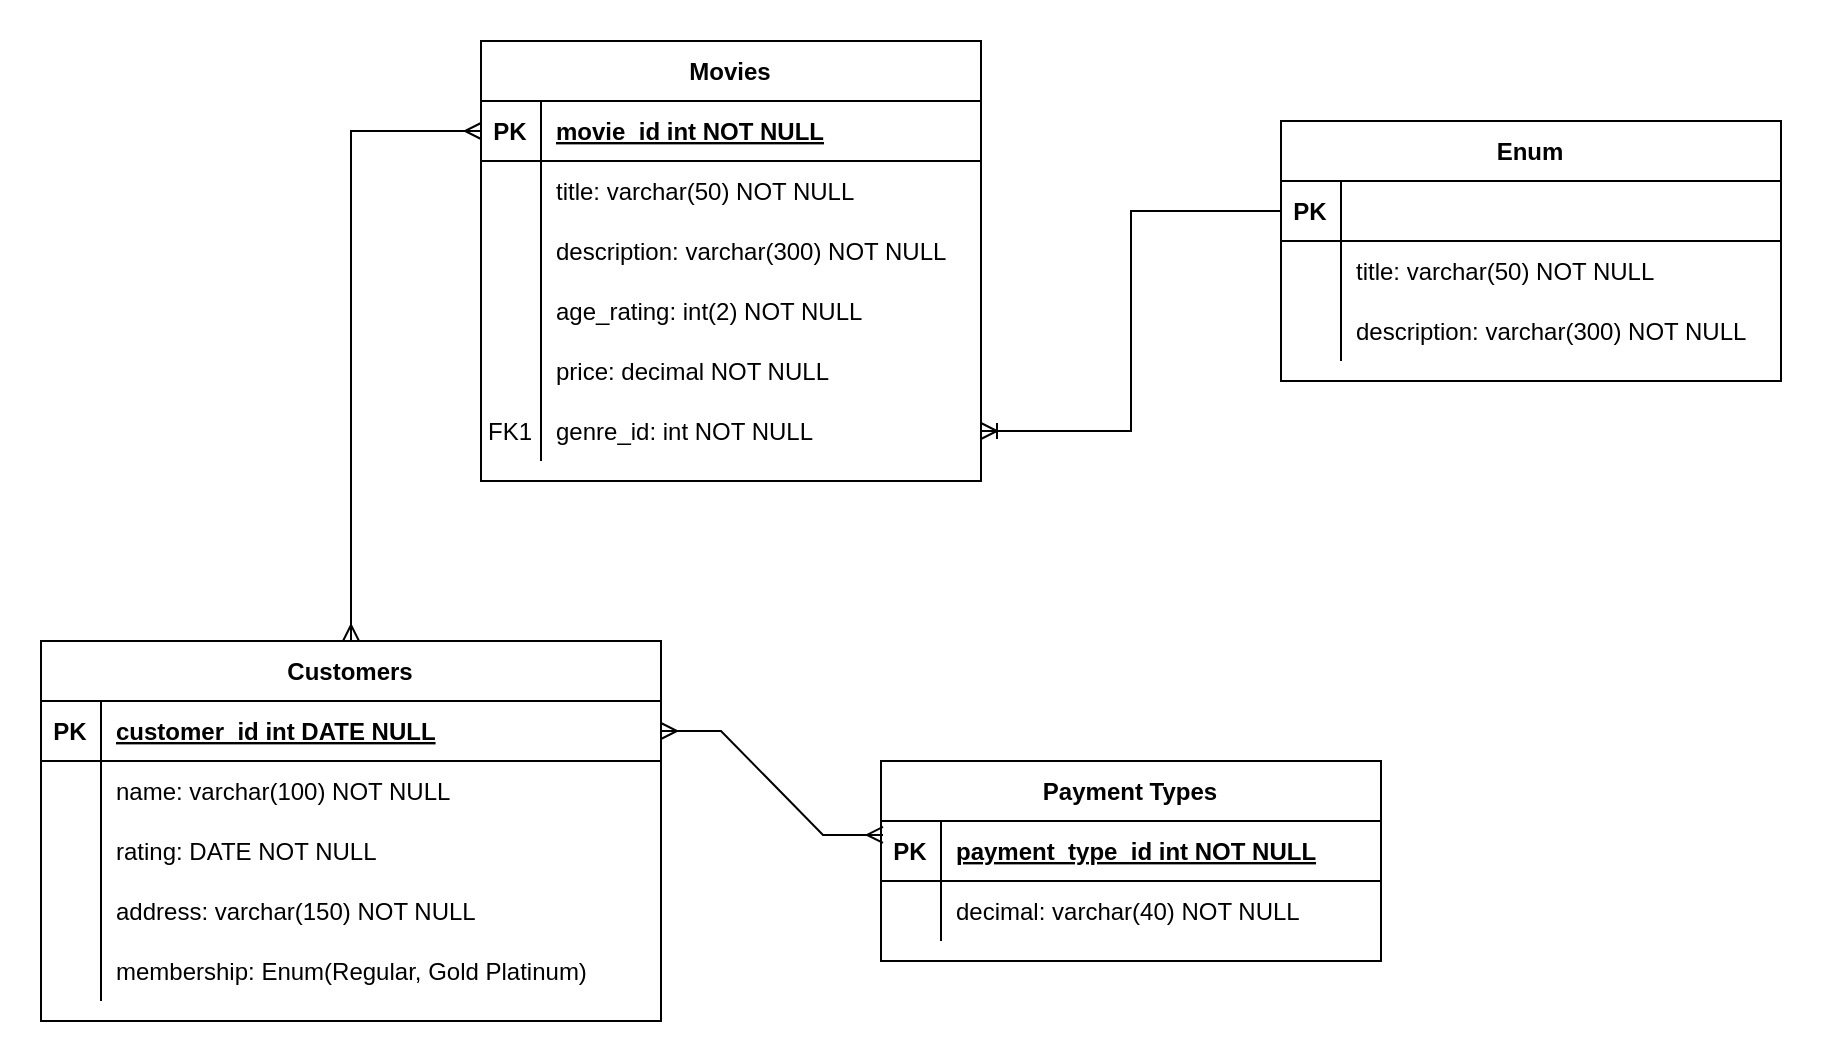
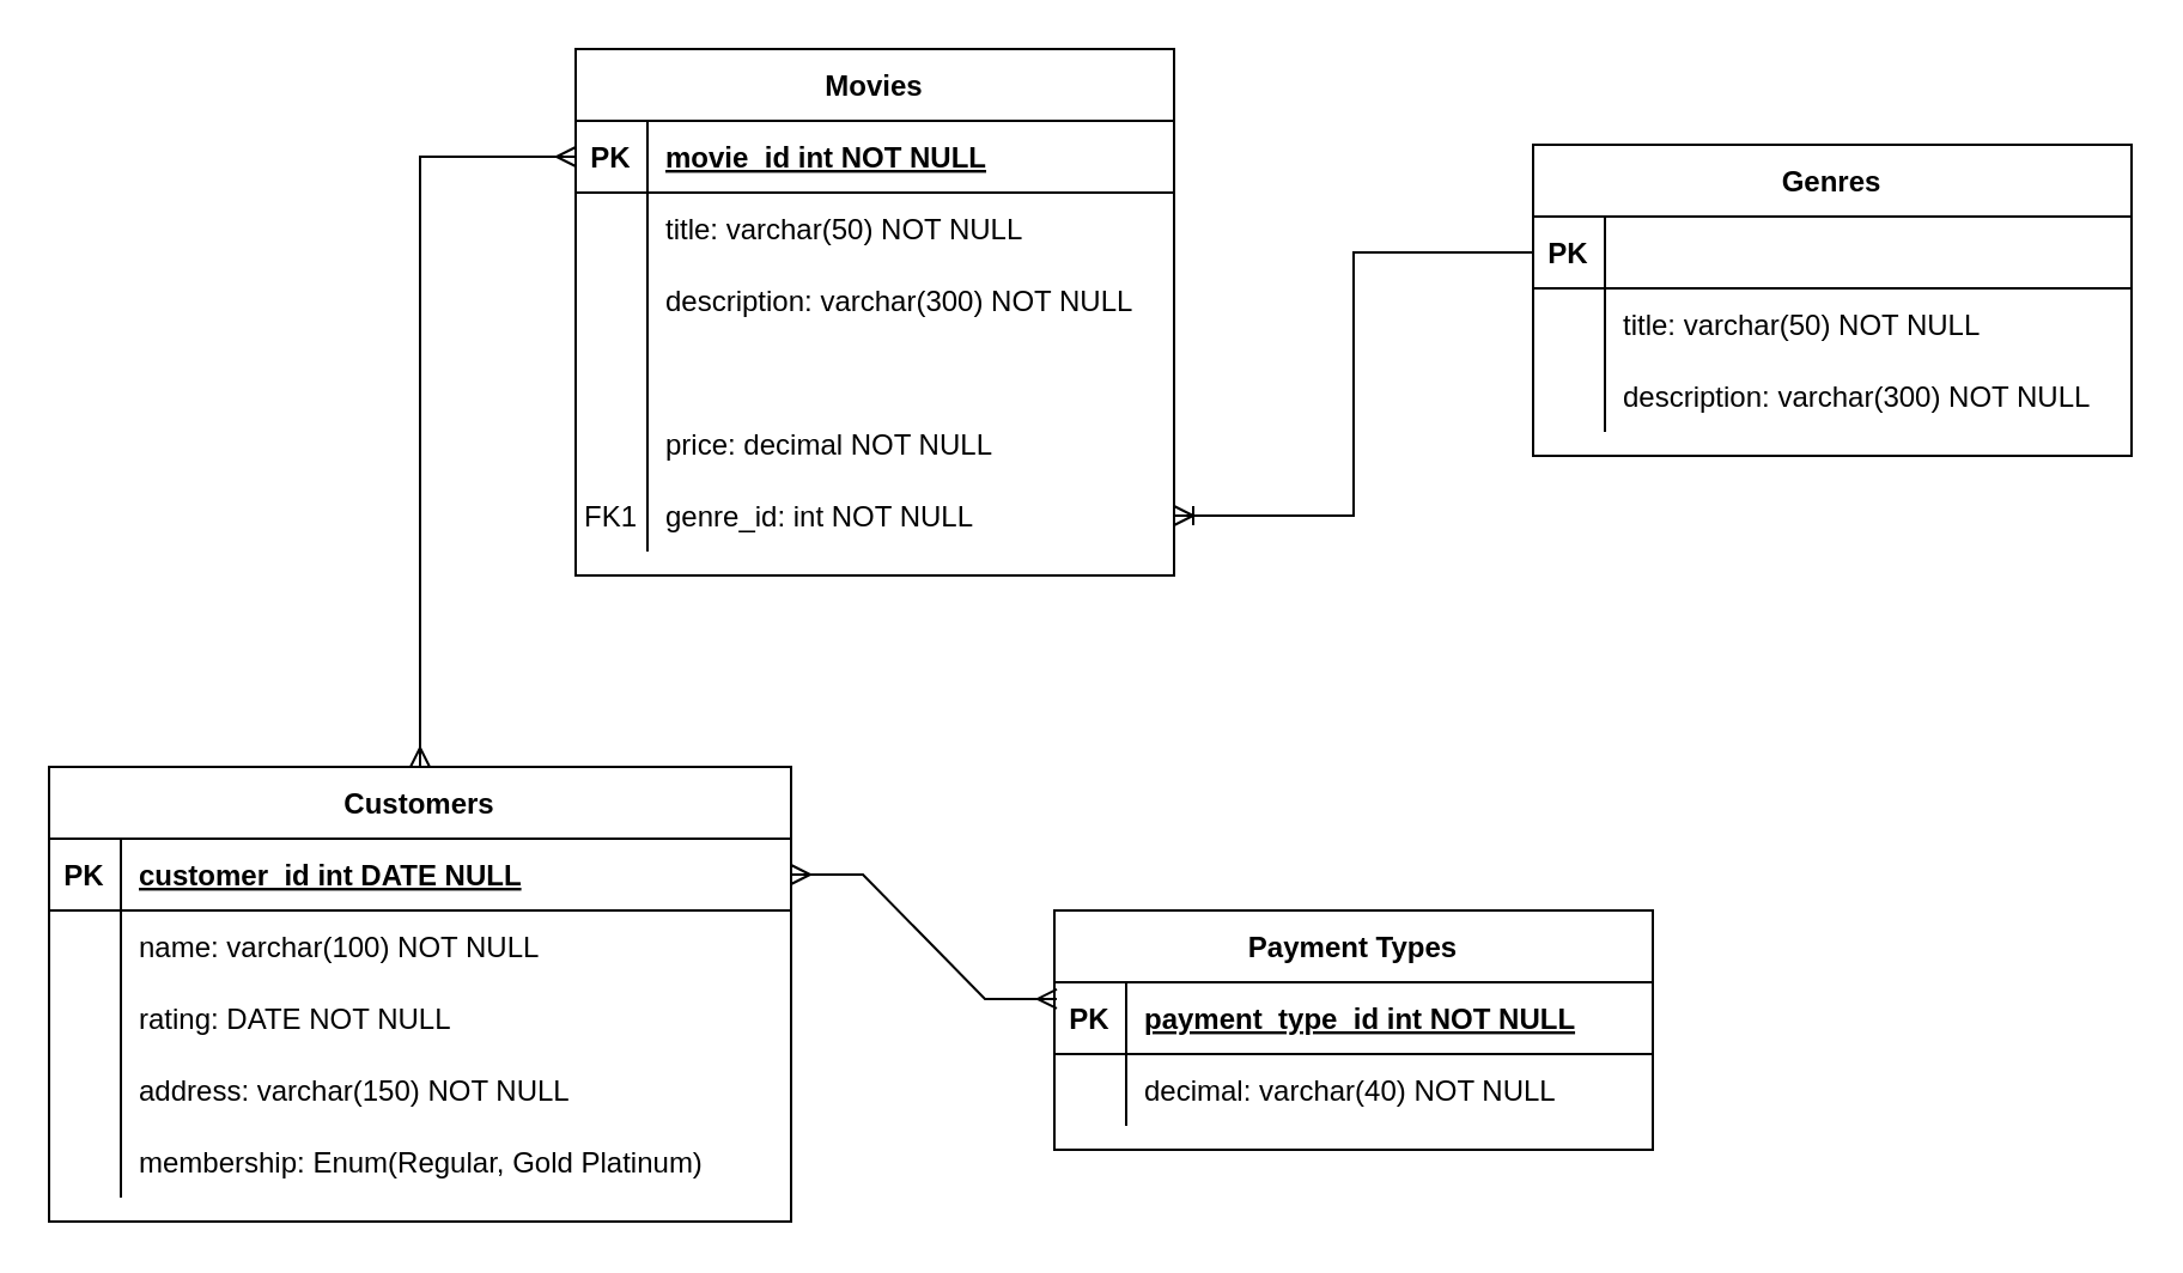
- <mxCell id="21" value="Enum" style="shape=table;startSize=30;container=1;collapsible=1;childLayout=tableLayout;fixedRows=1;rowLines=0;fontStyle=1;align=center;resizeLast=1;" parent="1" vertex="1"><mxGeometry x="640" y="60" width="250" height="130" as="geometry" /></mxCell>
+ <mxCell id="21" value="Genres" style="shape=table;startSize=30;container=1;collapsible=1;childLayout=tableLayout;fixedRows=1;rowLines=0;fontStyle=1;align=center;resizeLast=1;" parent="1" vertex="1"><mxGeometry x="640" y="60" width="250" height="130" as="geometry" /></mxCell>
- <mxCell id="14" value="age_rating: int(2) NOT NULL" style="shape=partialRectangle;overflow=hidden;connectable=0;fillColor=none;top=0;left=0;bottom=0;right=0;align=left;spacingLeft=6;" parent="12" vertex="1"><mxGeometry x="30" width="220" height="30" as="geometry"><mxRectangle width="220" height="30" as="alternateBounds" /></mxGeometry></mxCell>
